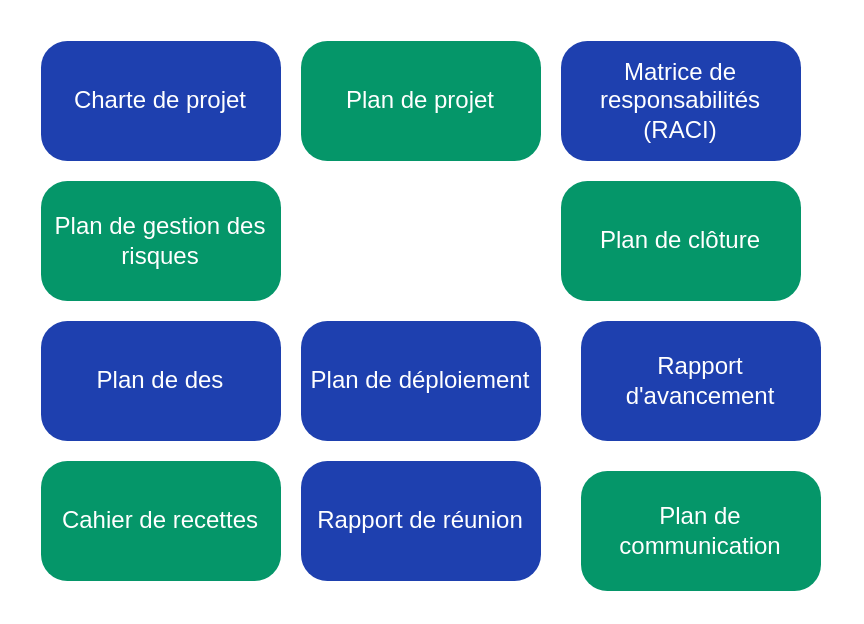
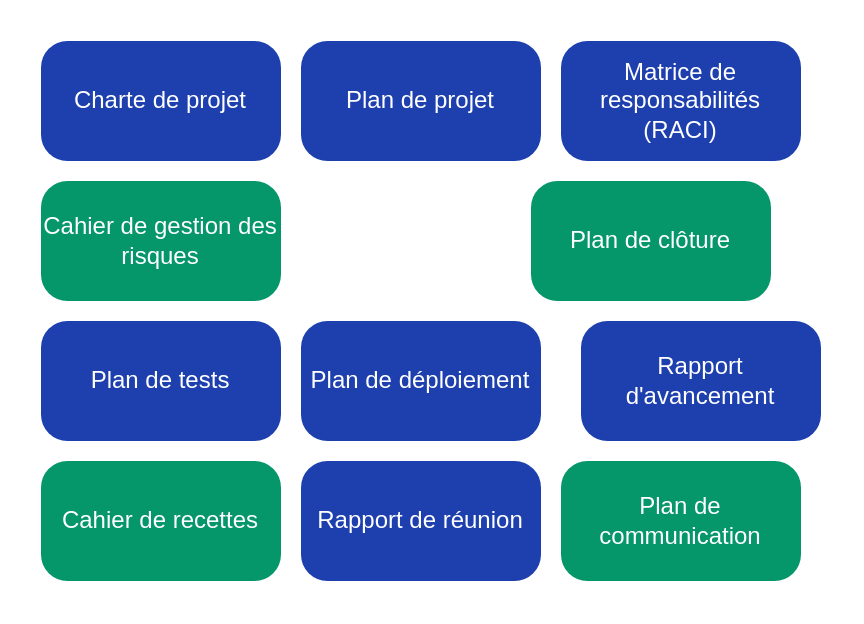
- <mxCell id="3" value="Plan de projet" style="rounded=1;whiteSpace=wrap;html=1;arcSize=22;strokeColor=none;fillColor=#059669;fontColor=#FFFFFF;" vertex="1" parent="1"><mxGeometry x="150" y="20" width="120" height="60" as="geometry" /></mxCell>
+ <mxCell id="3" value="Plan de projet" style="rounded=1;whiteSpace=wrap;html=1;arcSize=22;strokeColor=none;fillColor=#1e40af;fontColor=#FFFFFF;" vertex="1" parent="1"><mxGeometry x="150" y="20" width="120" height="60" as="geometry" /></mxCell>
- <mxCell id="5" value="Plan de gestion des risques" style="rounded=1;whiteSpace=wrap;html=1;arcSize=22;strokeColor=none;fillColor=#059669;fontColor=#FFFFFF;" vertex="1" parent="1"><mxGeometry x="20" y="90" width="120" height="60" as="geometry" /></mxCell>
+ <mxCell id="5" value="Cahier de gestion des risques" style="rounded=1;whiteSpace=wrap;html=1;arcSize=22;strokeColor=none;fillColor=#059669;fontColor=#FFFFFF;" vertex="1" parent="1"><mxGeometry x="20" y="90" width="120" height="60" as="geometry" /></mxCell>
- <mxCell id="6" value="Plan de clôture" style="rounded=1;whiteSpace=wrap;html=1;arcSize=22;strokeColor=none;fillColor=#059669;fontColor=#FFFFFF;" vertex="1" parent="1"><mxGeometry x="280" y="90" width="120" height="60" as="geometry" /></mxCell>
+ <mxCell id="6" value="Plan de clôture" style="rounded=1;whiteSpace=wrap;html=1;arcSize=22;strokeColor=none;fillColor=#059669;fontColor=#FFFFFF;" vertex="1" parent="1"><mxGeometry x="265" y="90" width="120" height="60" as="geometry" /></mxCell>
- <mxCell id="7" value="Plan de des" style="rounded=1;whiteSpace=wrap;html=1;arcSize=22;strokeColor=none;fillColor=#1e40af;fontColor=#FFFFFF;" vertex="1" parent="1"><mxGeometry x="20" y="160" width="120" height="60" as="geometry" /></mxCell>
+ <mxCell id="7" value="Plan de tests" style="rounded=1;whiteSpace=wrap;html=1;arcSize=22;strokeColor=none;fillColor=#1e40af;fontColor=#FFFFFF;" vertex="1" parent="1"><mxGeometry x="20" y="160" width="120" height="60" as="geometry" /></mxCell>
- <mxCell id="12" value="Plan de communication" style="rounded=1;whiteSpace=wrap;html=1;arcSize=22;strokeColor=none;fillColor=#059669;fontColor=#FFFFFF;" vertex="1" parent="1"><mxGeometry x="290" y="235" width="120" height="60" as="geometry" /></mxCell>
+ <mxCell id="12" value="Plan de communication" style="rounded=1;whiteSpace=wrap;html=1;arcSize=22;strokeColor=none;fillColor=#059669;fontColor=#FFFFFF;" vertex="1" parent="1"><mxGeometry x="280" y="230" width="120" height="60" as="geometry" /></mxCell>
